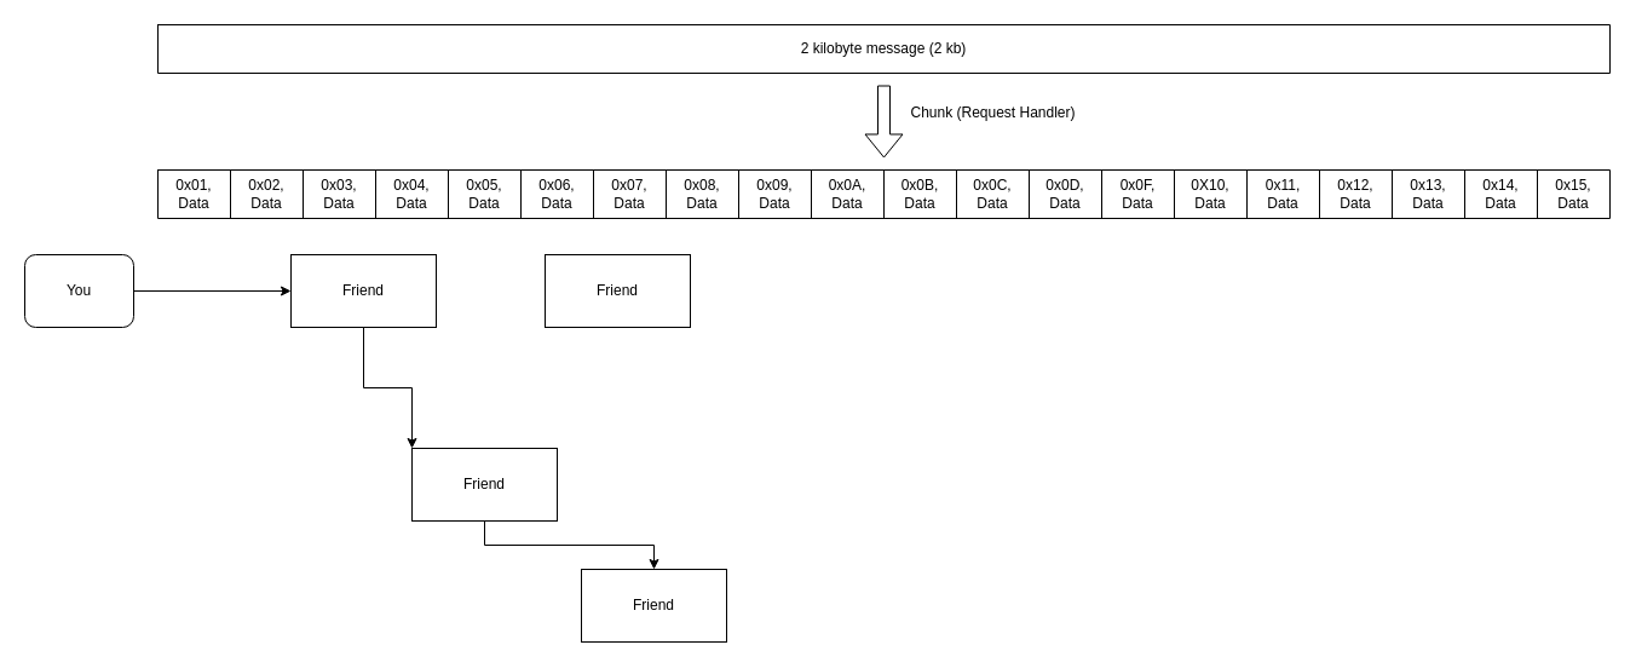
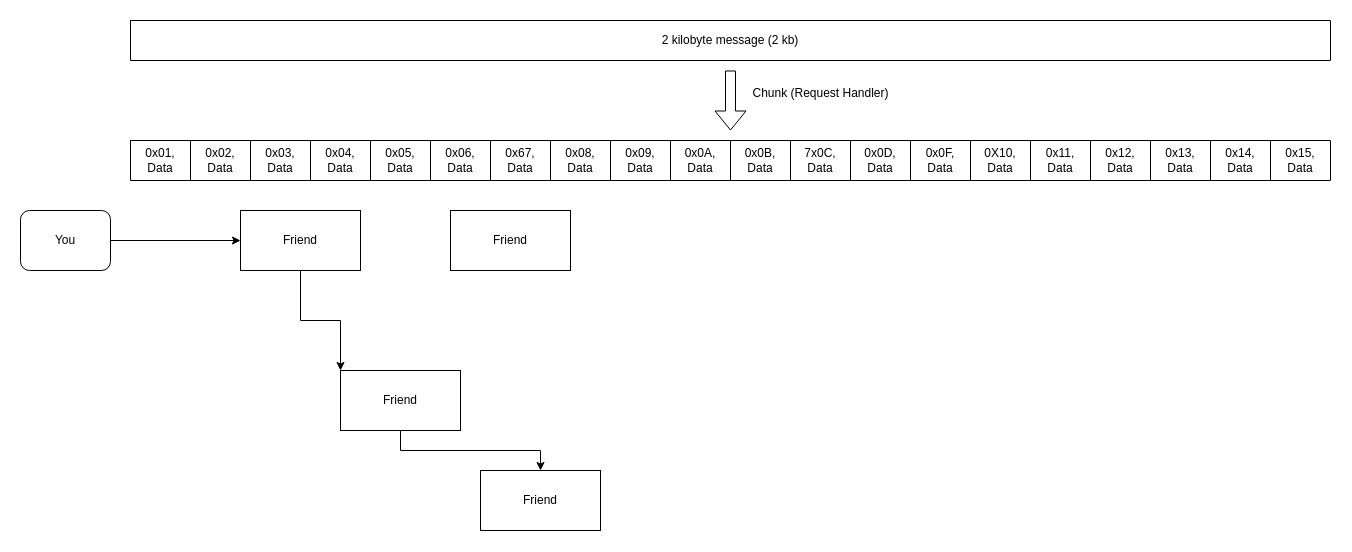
- <mxCell id="10" value="0x07, Data" style="shape=partialRectangle;html=1;whiteSpace=wrap;connectable=0;strokeColor=inherit;overflow=hidden;fillColor=none;top=0;left=0;bottom=0;right=0;pointerEvents=1;" vertex="1" parent="3"><mxGeometry x="360" width="60" height="40" as="geometry"><mxRectangle width="60" height="40" as="alternateBounds" /></mxGeometry></mxCell>
+ <mxCell id="10" value="0x67, Data" style="shape=partialRectangle;html=1;whiteSpace=wrap;connectable=0;strokeColor=inherit;overflow=hidden;fillColor=none;top=0;left=0;bottom=0;right=0;pointerEvents=1;" vertex="1" parent="3"><mxGeometry x="360" width="60" height="40" as="geometry"><mxRectangle width="60" height="40" as="alternateBounds" /></mxGeometry></mxCell>
- <mxCell id="15" value="0x0C, Data" style="shape=partialRectangle;html=1;whiteSpace=wrap;connectable=0;strokeColor=inherit;overflow=hidden;fillColor=none;top=0;left=0;bottom=0;right=0;pointerEvents=1;" vertex="1" parent="3"><mxGeometry x="660" width="60" height="40" as="geometry"><mxRectangle width="60" height="40" as="alternateBounds" /></mxGeometry></mxCell>
+ <mxCell id="15" value="7x0C, Data" style="shape=partialRectangle;html=1;whiteSpace=wrap;connectable=0;strokeColor=inherit;overflow=hidden;fillColor=none;top=0;left=0;bottom=0;right=0;pointerEvents=1;" vertex="1" parent="3"><mxGeometry x="660" width="60" height="40" as="geometry"><mxRectangle width="60" height="40" as="alternateBounds" /></mxGeometry></mxCell>
